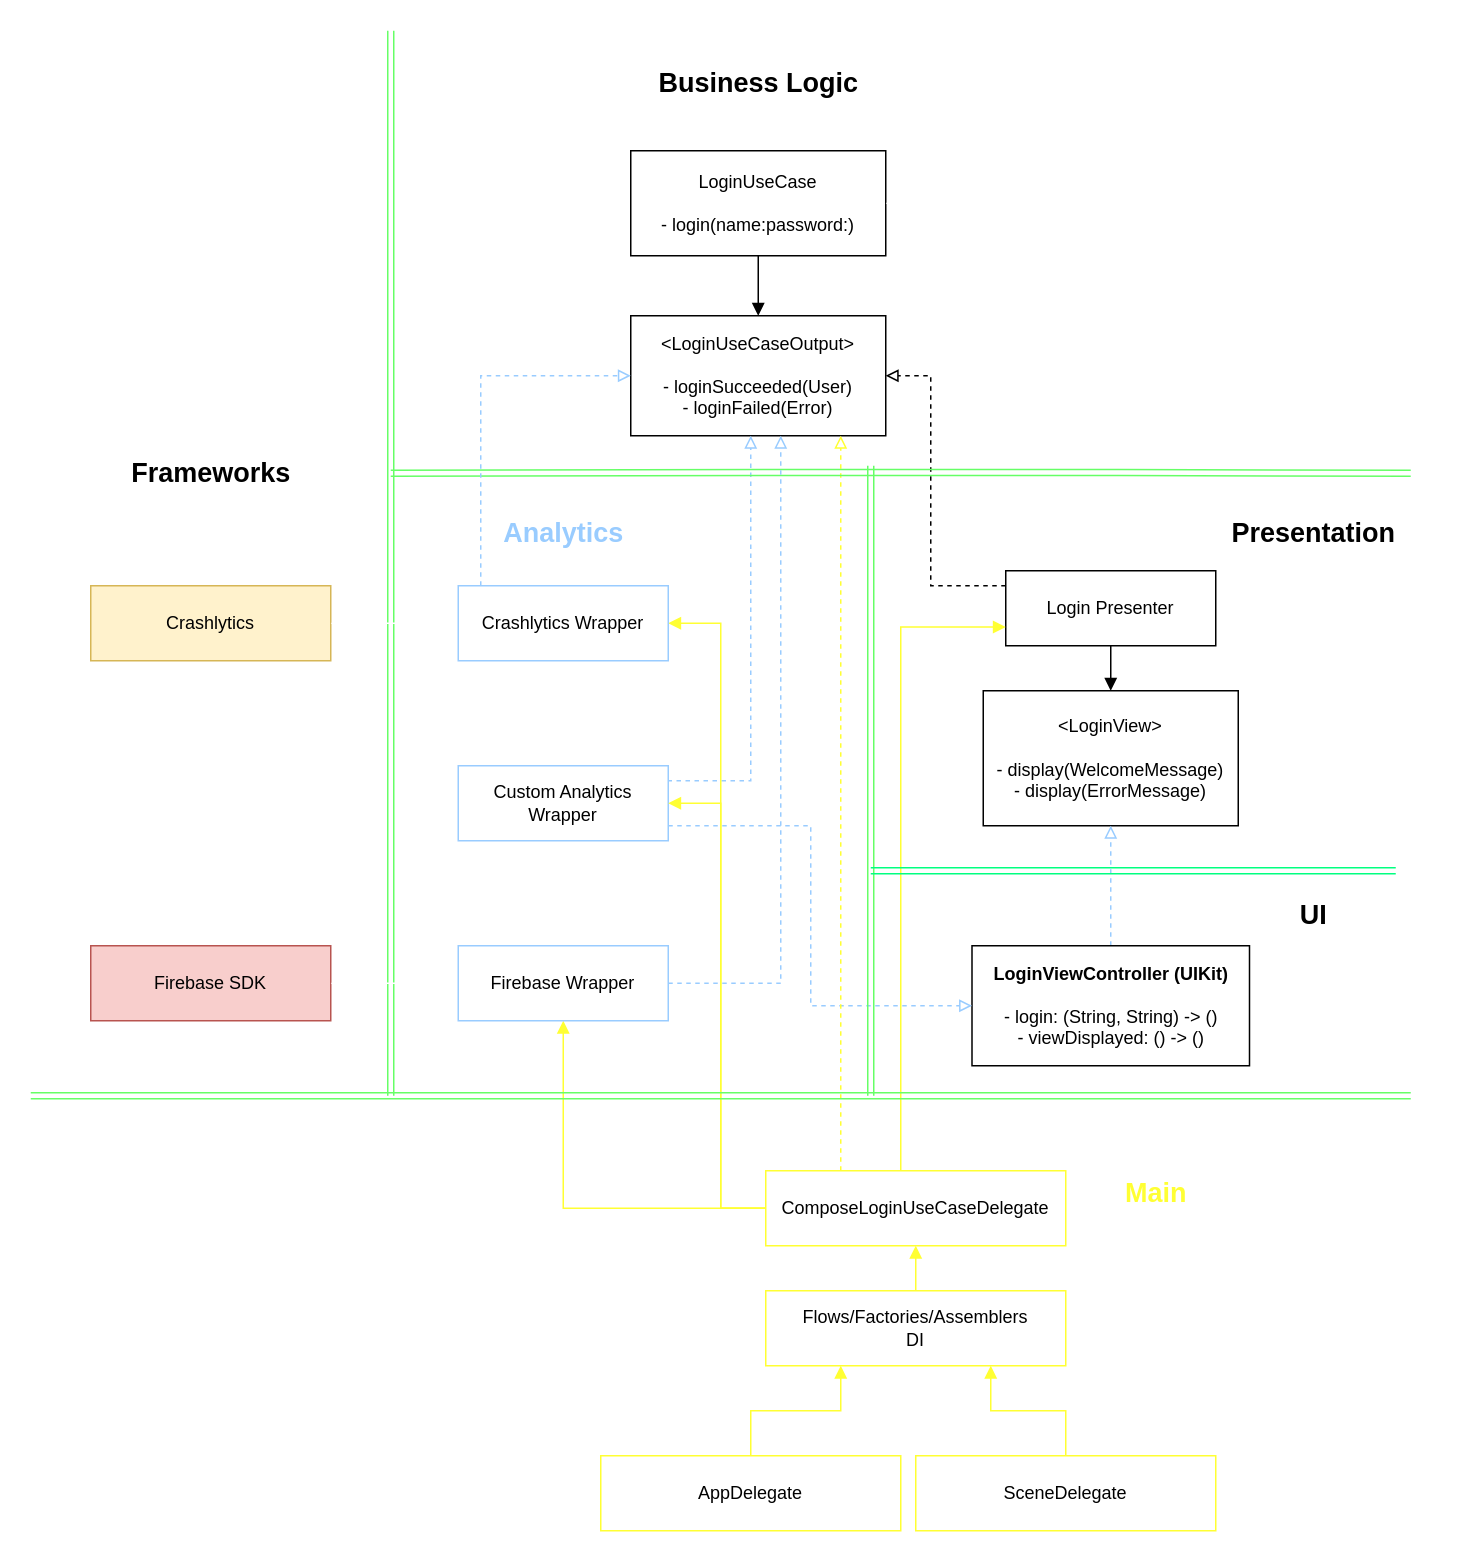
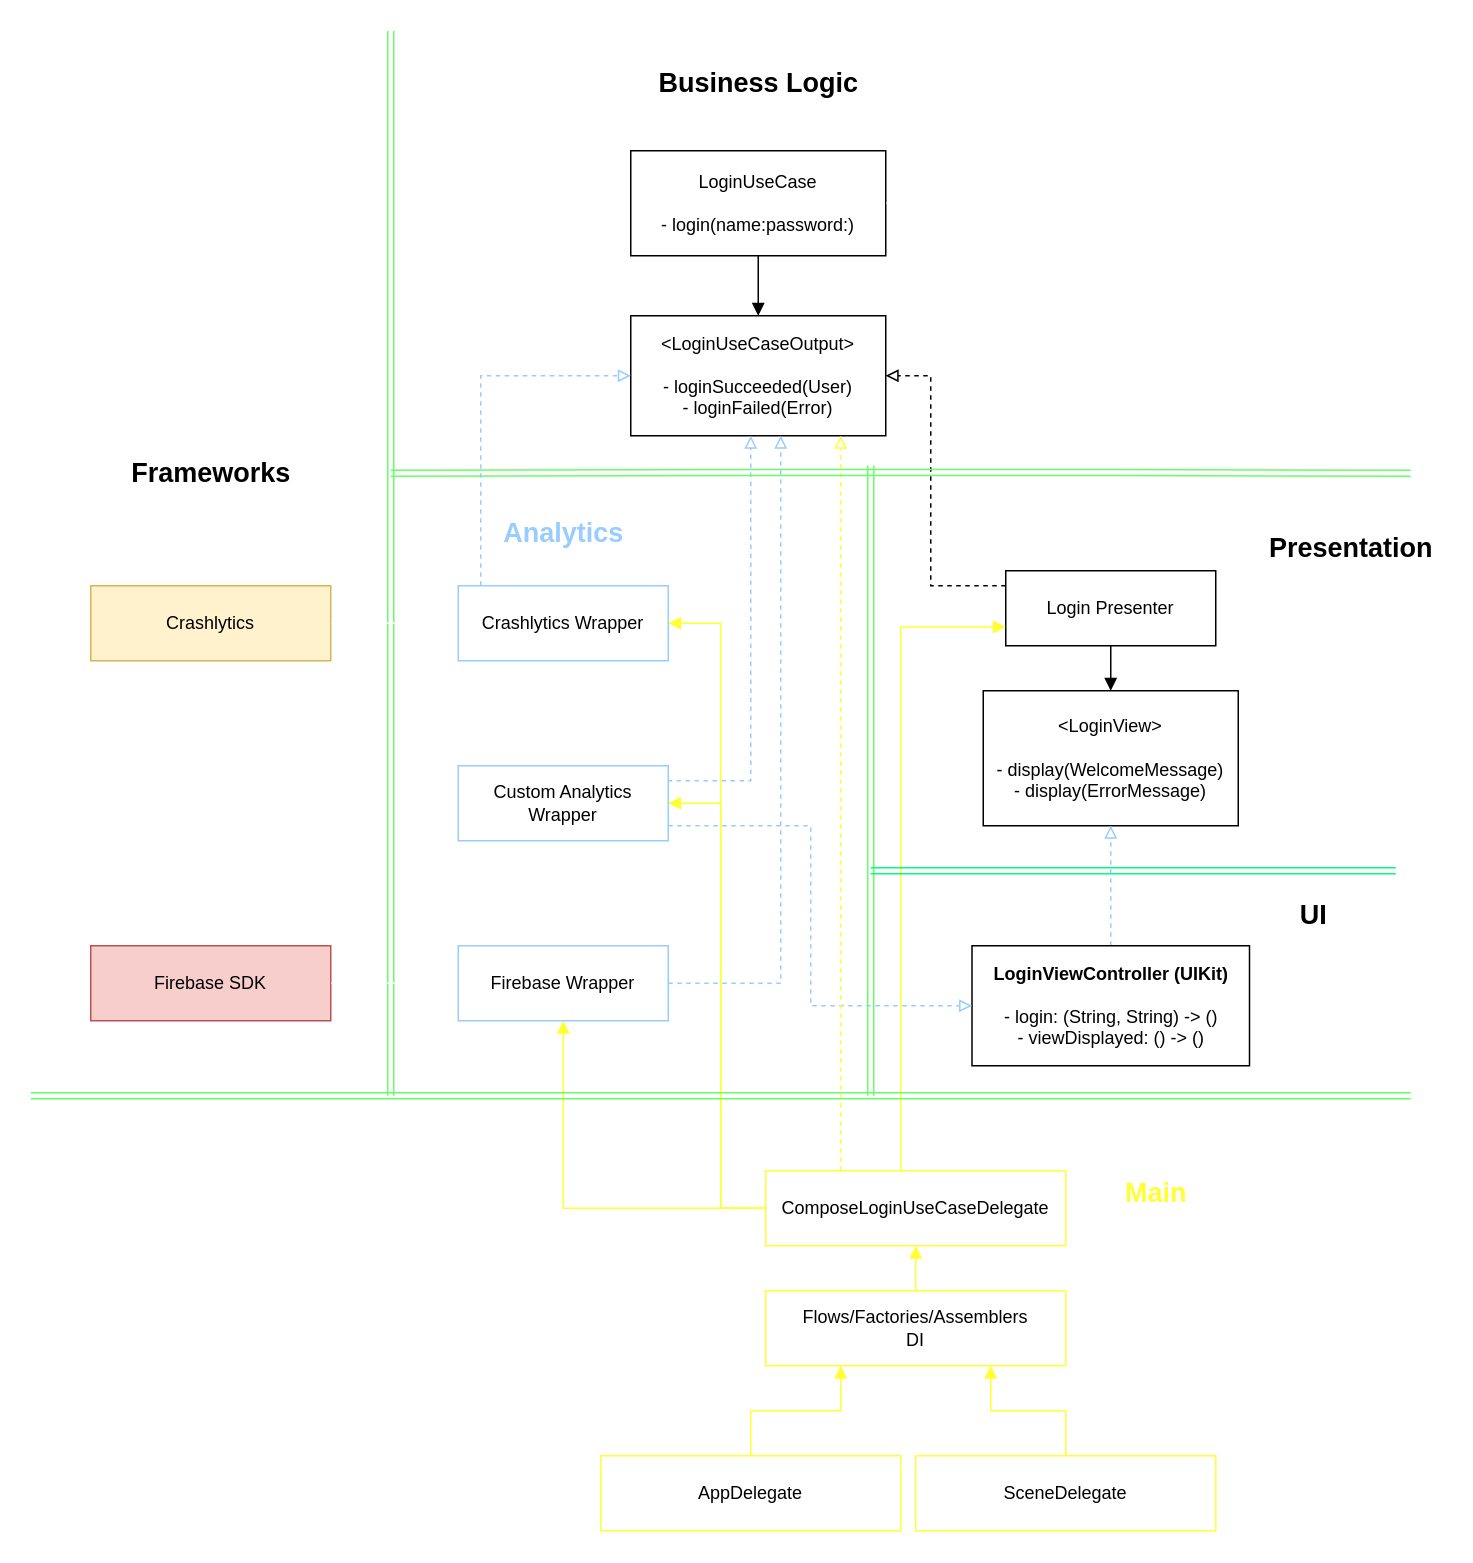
- <mxCell id="6" value="&lt;b&gt;&lt;font style=&quot;font-size: 18px&quot;&gt;Presentation&lt;br&gt;&lt;/font&gt;&lt;/b&gt;" style="text;html=1;align=center;verticalAlign=middle;resizable=0;points=[];autosize=1;strokeColor=none;" parent="1" vertex="1"><mxGeometry x="815" y="345" width="120" height="20" as="geometry" /></mxCell>
+ <mxCell id="6" value="&lt;b&gt;&lt;font style=&quot;font-size: 18px&quot;&gt;Presentation&lt;br&gt;&lt;/font&gt;&lt;/b&gt;" style="text;html=1;align=center;verticalAlign=middle;resizable=0;points=[];autosize=1;strokeColor=none;" parent="1" vertex="1"><mxGeometry x="840" y="355" width="120" height="20" as="geometry" /></mxCell>
